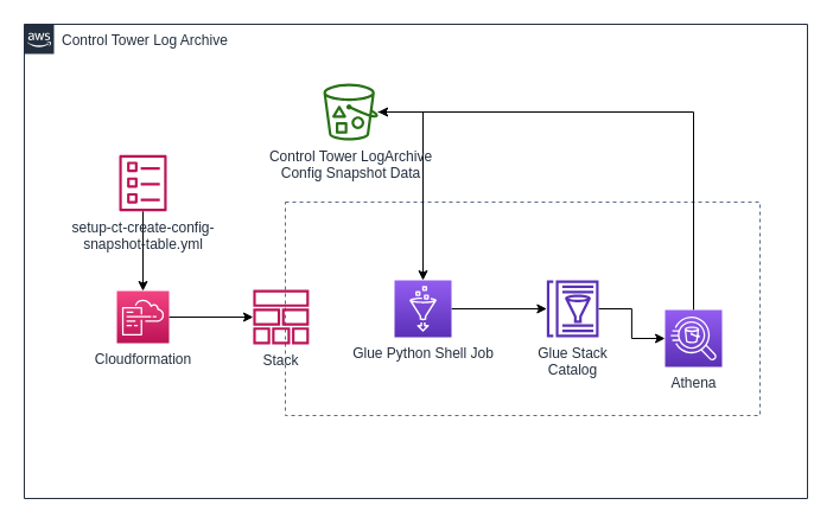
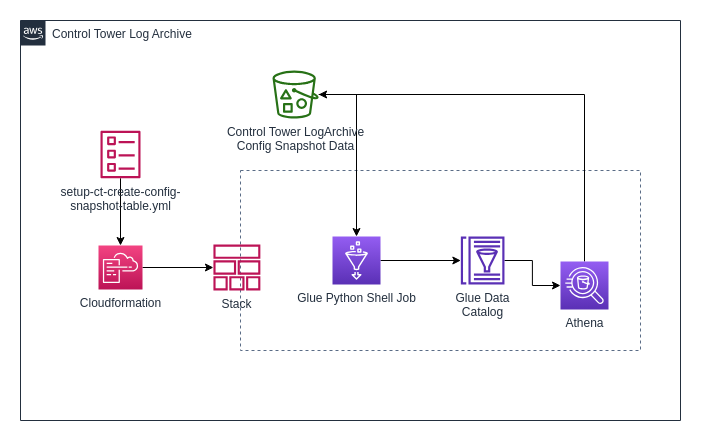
- <mxCell id="11" value="Glue Stack&lt;br&gt;Catalog" style="outlineConnect=0;fontColor=#232F3E;gradientColor=none;fillColor=#5A30B5;strokeColor=none;dashed=0;verticalLabelPosition=bottom;verticalAlign=top;align=center;html=1;fontSize=12;fontStyle=0;aspect=fixed;pointerEvents=1;shape=mxgraph.aws4.glue_data_catalog;" parent="1" vertex="1"><mxGeometry x="460" y="236" width="44.31" height="48" as="geometry" /></mxCell>
+ <mxCell id="11" value="Glue Data&lt;br&gt;Catalog" style="outlineConnect=0;fontColor=#232F3E;gradientColor=none;fillColor=#5A30B5;strokeColor=none;dashed=0;verticalLabelPosition=bottom;verticalAlign=top;align=center;html=1;fontSize=12;fontStyle=0;aspect=fixed;pointerEvents=1;shape=mxgraph.aws4.glue_data_catalog;" parent="1" vertex="1"><mxGeometry x="460" y="236" width="44.31" height="48" as="geometry" /></mxCell>
